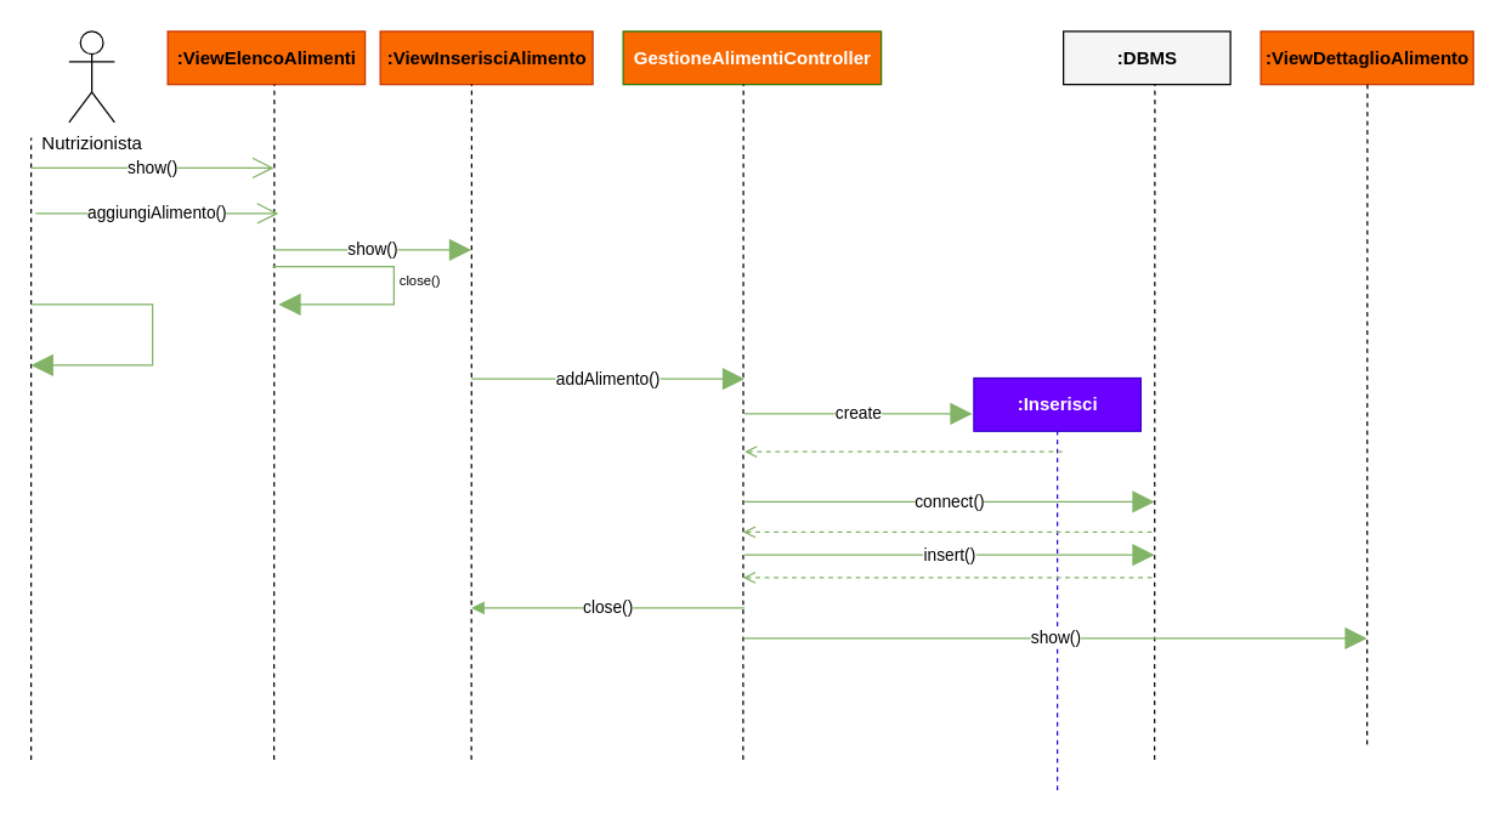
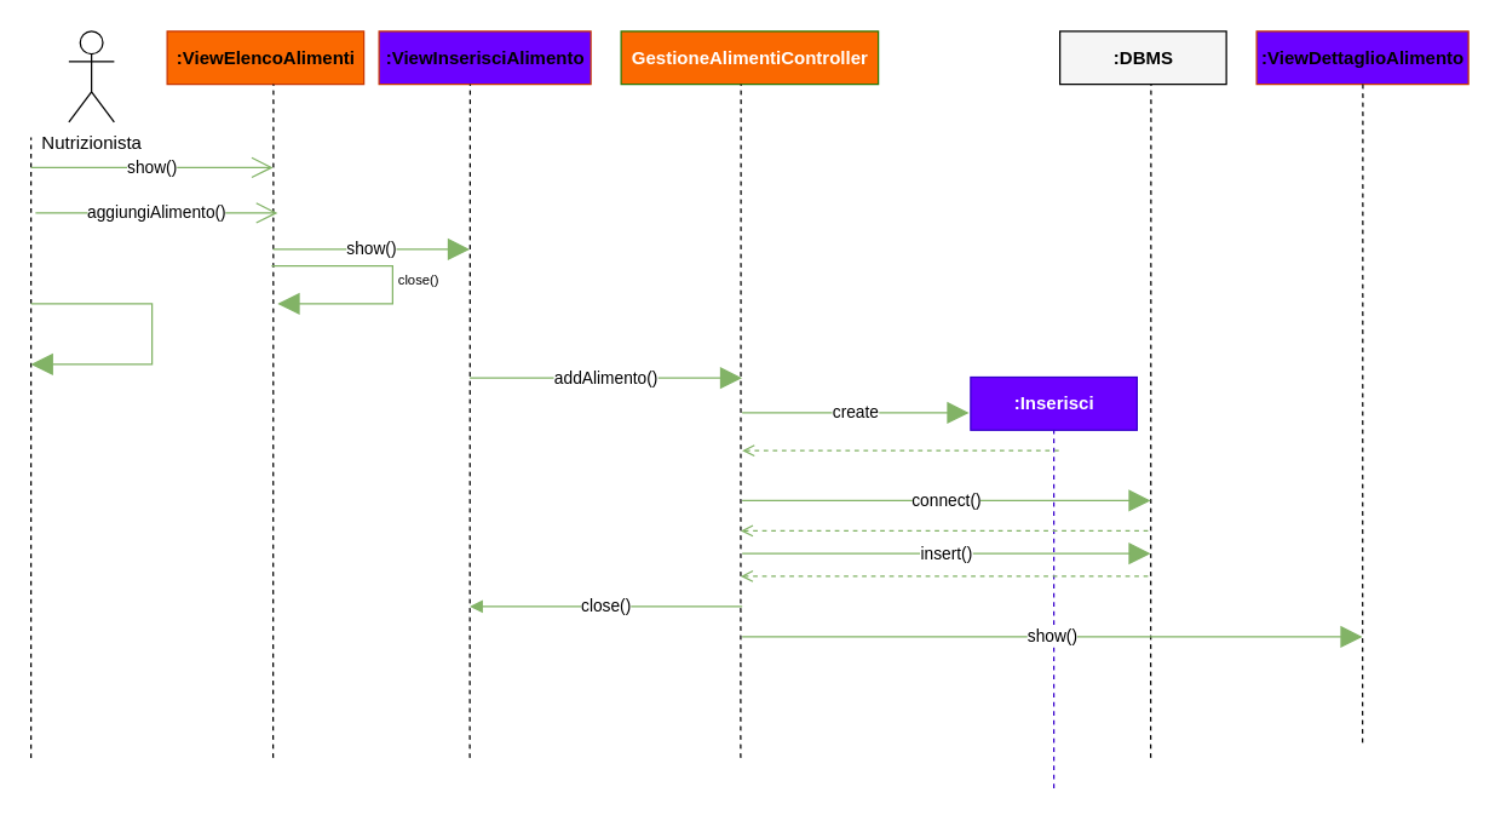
- <mxCell id="14" value="&lt;b&gt;:ViewInserisciAlimento&lt;/b&gt;" style="html=1;fillColor=#fa6800;fontColor=#000000;strokeColor=#C73500;" parent="1" vertex="1"><mxGeometry x="250" y="20" width="140" height="35" as="geometry" /></mxCell>
+ <mxCell id="14" value="&lt;b&gt;:ViewInserisciAlimento&lt;/b&gt;" style="html=1;fillColor=#6a00ff;fontColor=#000000;strokeColor=#C73500;" parent="1" vertex="1"><mxGeometry x="250" y="20" width="140" height="35" as="geometry" /></mxCell>
- <mxCell id="10" value="&lt;b&gt;:ViewDettaglioAlimento&lt;/b&gt;" style="html=1;fillColor=#fa6800;fontColor=#000000;strokeColor=#C73500;" parent="1" vertex="1"><mxGeometry x="830" y="20" width="140" height="35" as="geometry" /></mxCell>
+ <mxCell id="10" value="&lt;b&gt;:ViewDettaglioAlimento&lt;/b&gt;" style="html=1;fillColor=#6a00ff;fontColor=#000000;strokeColor=#C73500;" parent="1" vertex="1"><mxGeometry x="830" y="20" width="140" height="35" as="geometry" /></mxCell>
